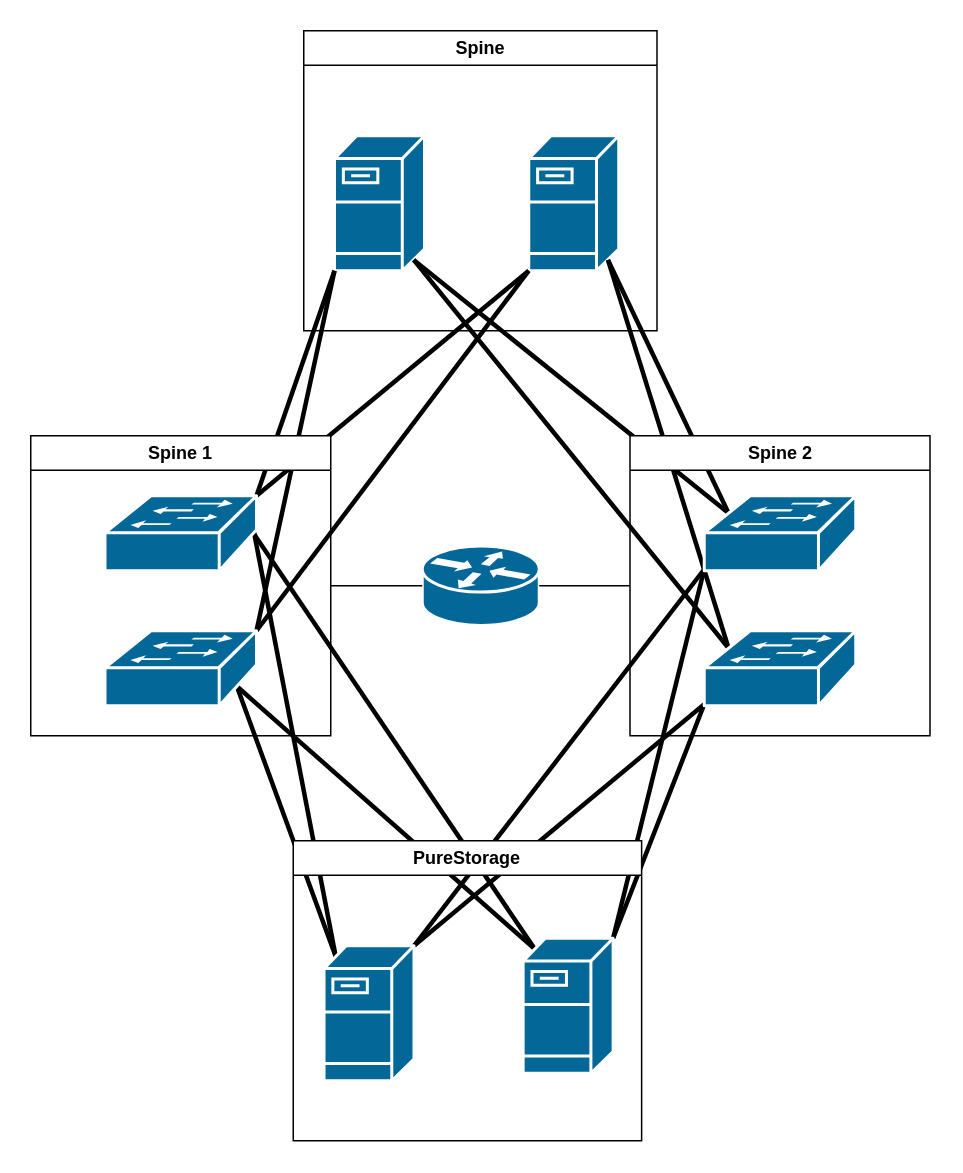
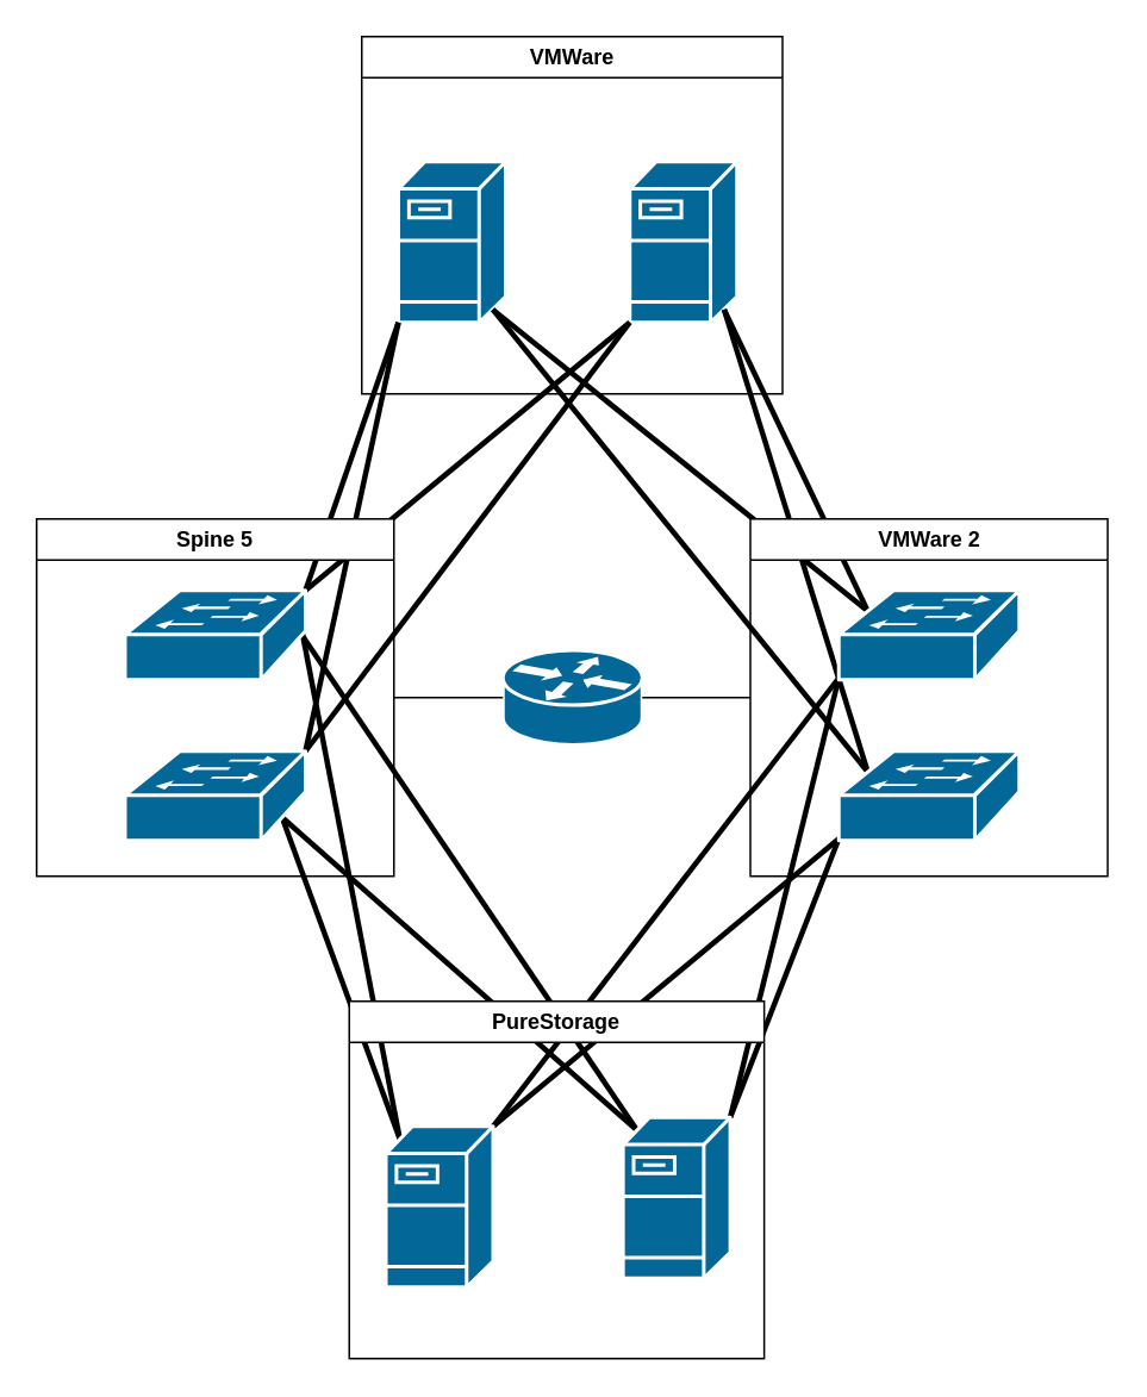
- <mxCell id="5" value="Spine" style="swimlane;whiteSpace=wrap;html=1;" vertex="1" parent="1"><mxGeometry x="202" y="20" width="235.5" height="200" as="geometry" /></mxCell>
+ <mxCell id="5" value="VMWare" style="swimlane;whiteSpace=wrap;html=1;" vertex="1" parent="1"><mxGeometry x="202" y="20" width="235.5" height="200" as="geometry" /></mxCell>
- <mxCell id="34" value="Spine 1" style="swimlane;whiteSpace=wrap;html=1;" vertex="1" parent="31"><mxGeometry width="200" height="200" as="geometry" /></mxCell>
+ <mxCell id="34" value="Spine 5" style="swimlane;whiteSpace=wrap;html=1;" vertex="1" parent="31"><mxGeometry width="200" height="200" as="geometry" /></mxCell>
- <mxCell id="30" value="Spine 2" style="swimlane;whiteSpace=wrap;html=1;" vertex="1" parent="27"><mxGeometry width="200" height="200" as="geometry" /></mxCell>
+ <mxCell id="30" value="VMWare 2" style="swimlane;whiteSpace=wrap;html=1;" vertex="1" parent="27"><mxGeometry width="200" height="200" as="geometry" /></mxCell>
